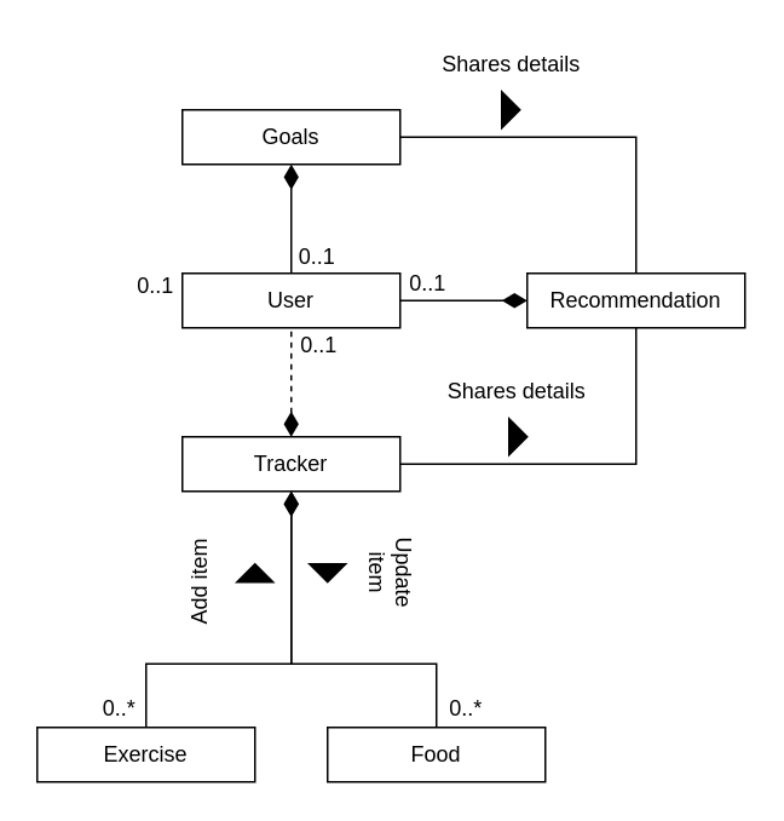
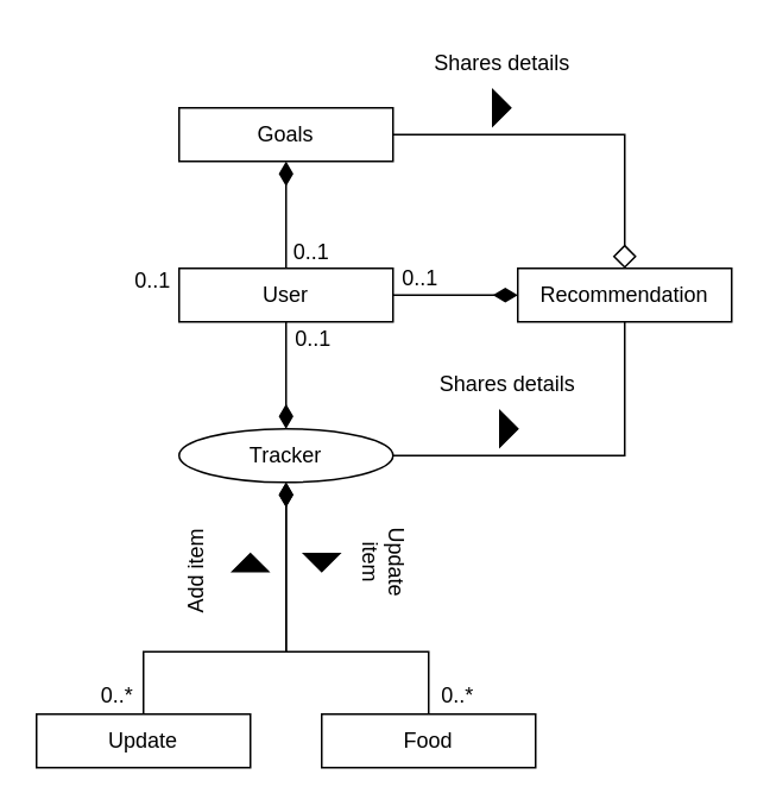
- <mxCell id="13" style="edgeStyle=orthogonalEdgeStyle;rounded=0;jumpSize=6;orthogonalLoop=1;jettySize=auto;html=1;exitX=1;exitY=0.5;exitDx=0;exitDy=0;entryX=0.5;entryY=0;entryDx=0;entryDy=0;strokeWidth=1;fontSize=12;startArrow=none;startFill=0;endArrow=none;endFill=0;startSize=6;endSize=11;" edge="1" parent="1" source="14" target="11"><mxGeometry relative="1" as="geometry" /></mxCell>
+ <mxCell id="13" style="edgeStyle=orthogonalEdgeStyle;rounded=0;jumpSize=6;orthogonalLoop=1;jettySize=auto;html=1;exitX=1;exitY=0.5;exitDx=0;exitDy=0;entryX=0.5;entryY=0;entryDx=0;entryDy=0;strokeWidth=1;fontSize=12;startArrow=none;startFill=0;endArrow=diamond;endFill=0;startSize=6;endSize=11;" edge="1" parent="1" source="14" target="11"><mxGeometry relative="1" as="geometry" /></mxCell>
- <mxCell id="3" style="edgeStyle=orthogonalEdgeStyle;rounded=0;orthogonalLoop=1;jettySize=auto;html=1;exitX=0.5;exitY=0;exitDx=0;exitDy=0;entryX=0.5;entryY=1;entryDx=0;entryDy=0;endArrow=none;endFill=0;startArrow=diamondThin;startFill=1;startSize=11;dashed=1;" edge="1" parent="1" source="5" target="2"><mxGeometry relative="1" as="geometry" /></mxCell>
+ <mxCell id="3" style="edgeStyle=orthogonalEdgeStyle;rounded=0;orthogonalLoop=1;jettySize=auto;html=1;exitX=0.5;exitY=0;exitDx=0;exitDy=0;entryX=0.5;entryY=1;entryDx=0;entryDy=0;endArrow=none;endFill=0;startArrow=diamondThin;startFill=1;startSize=11;" edge="1" parent="1" source="5" target="2"><mxGeometry relative="1" as="geometry" /></mxCell>
- <mxCell id="5" value="Tracker" style="rounded=0;whiteSpace=wrap;html=1;" vertex="1" parent="1"><mxGeometry x="100" y="240" width="120" height="30" as="geometry" /></mxCell>
+ <mxCell id="5" value="Tracker" style="ellipse;whiteSpace=wrap;html=1;" vertex="1" parent="1"><mxGeometry x="100" y="240" width="120" height="30" as="geometry" /></mxCell>
- <mxCell id="7" value="Exercise" style="rounded=0;whiteSpace=wrap;html=1;" vertex="1" parent="1"><mxGeometry x="20" y="400" width="120" height="30" as="geometry" /></mxCell>
+ <mxCell id="7" value="Update" style="rounded=0;whiteSpace=wrap;html=1;" vertex="1" parent="1"><mxGeometry x="20" y="400" width="120" height="30" as="geometry" /></mxCell>
